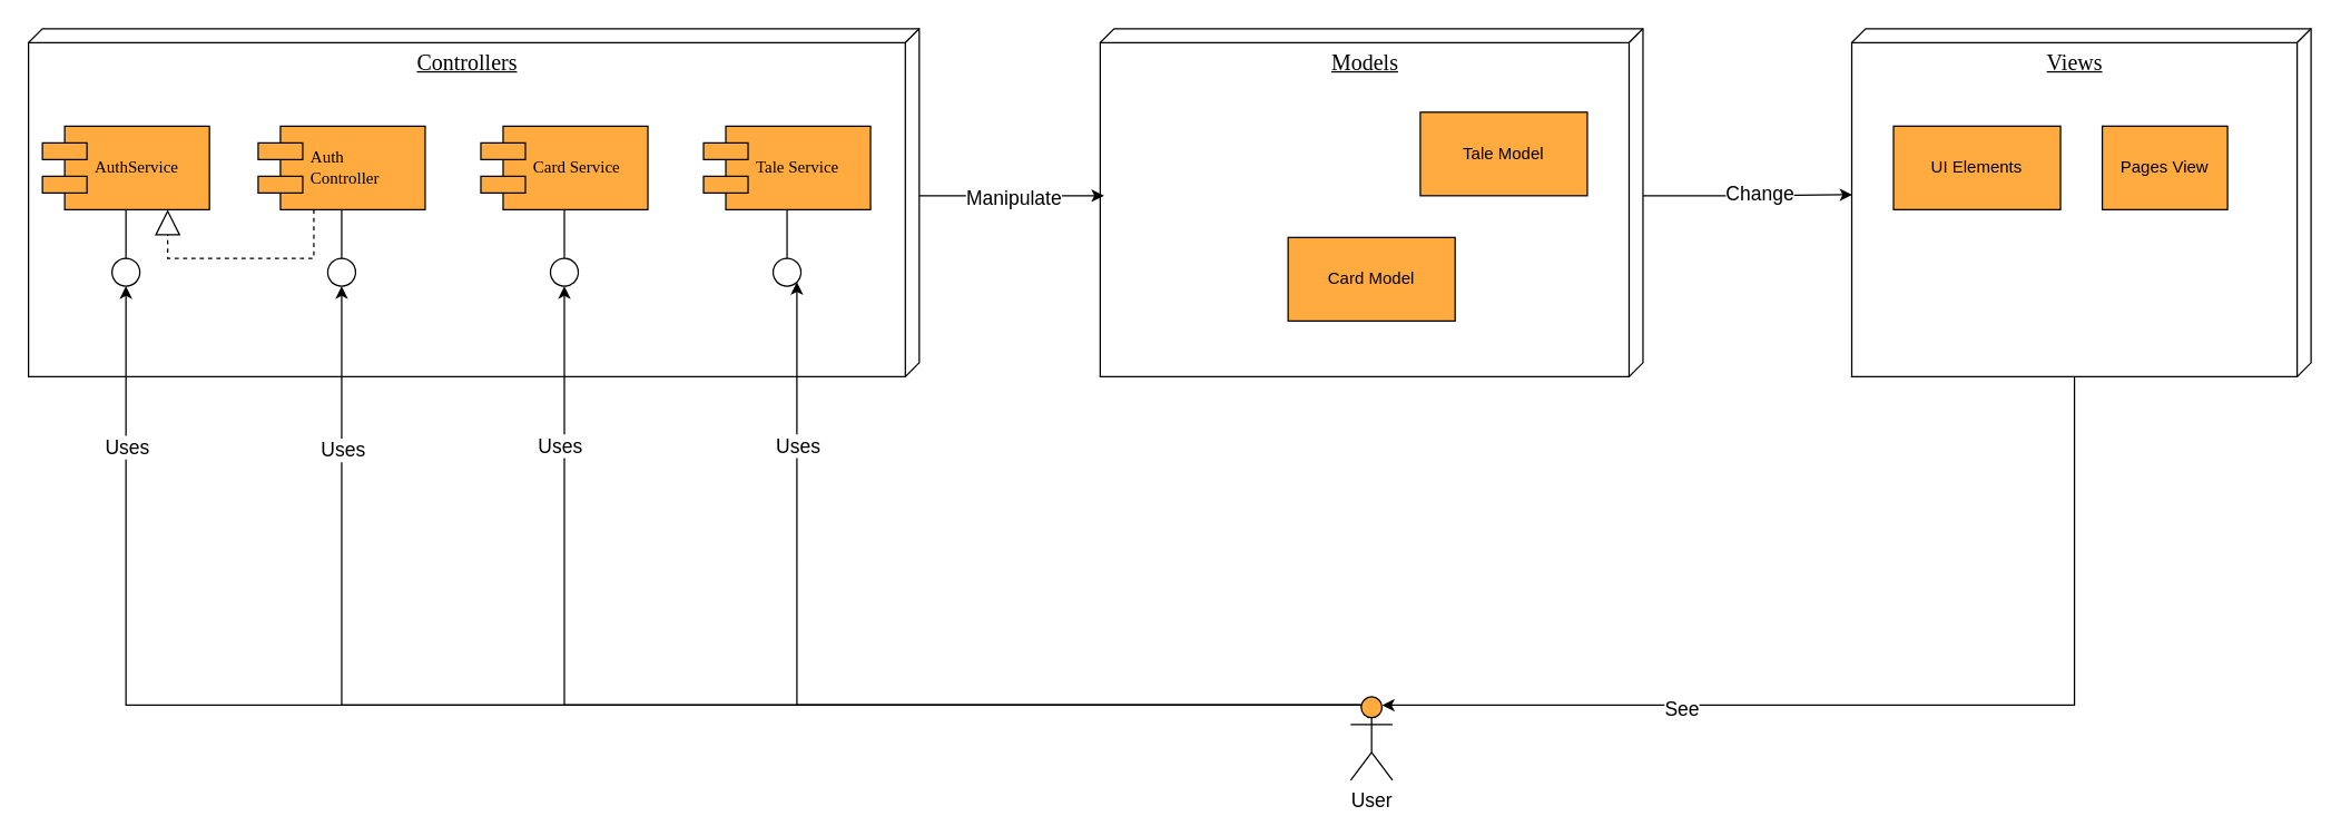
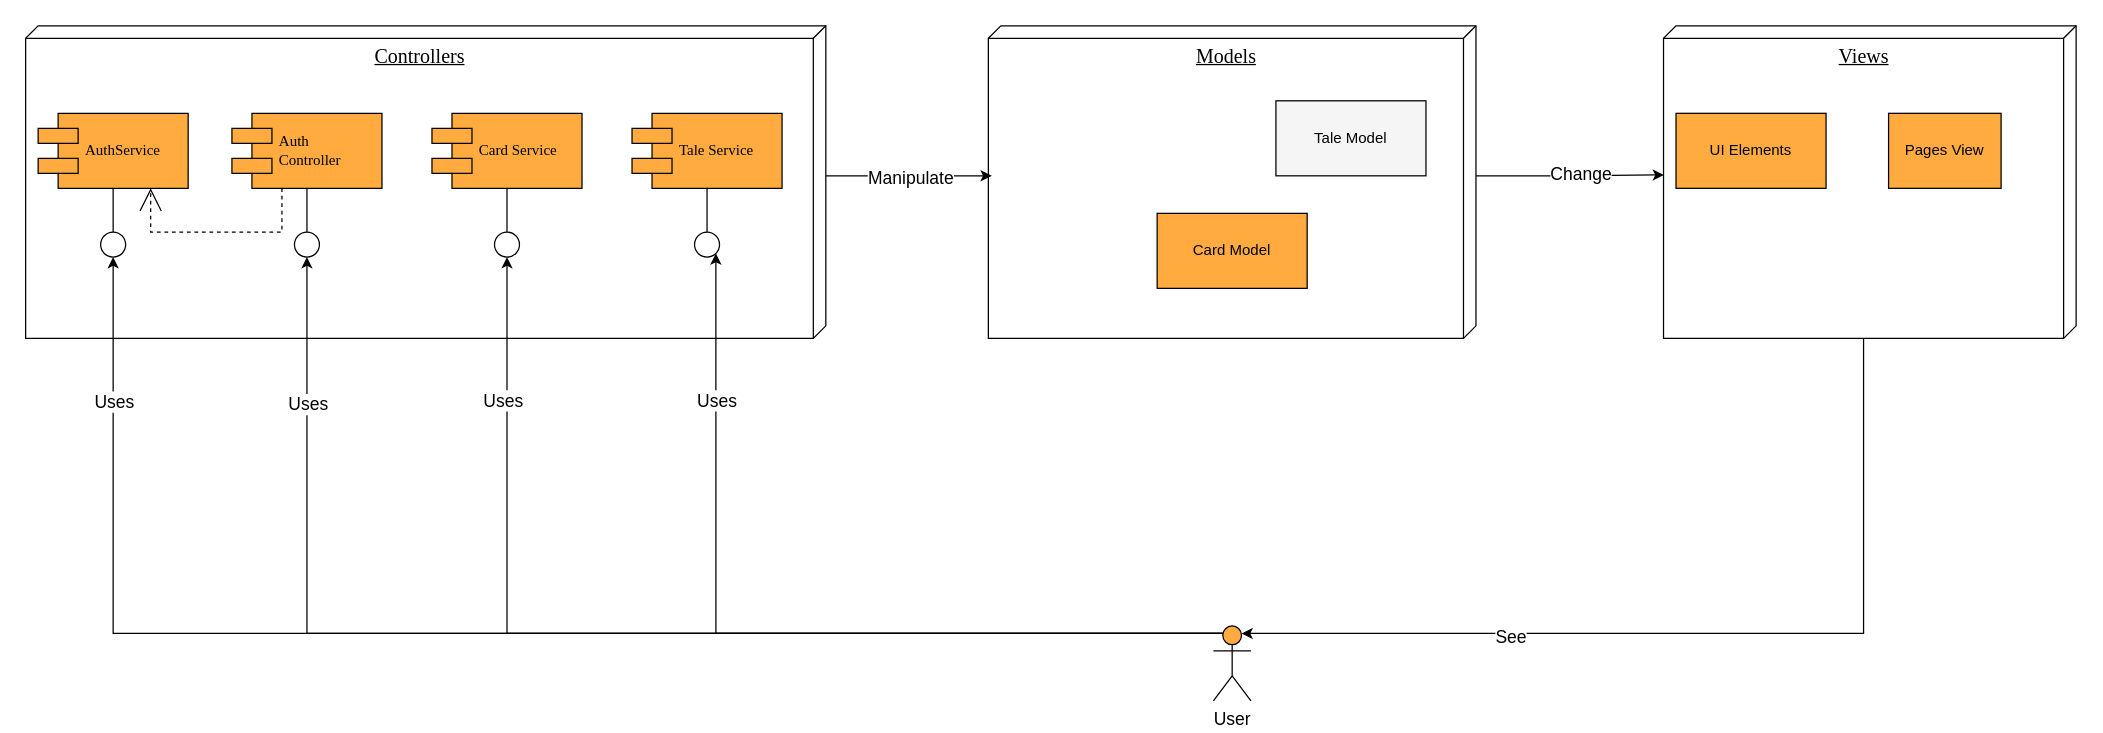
- <mxCell id="10" value="Tale Model" style="rounded=0;whiteSpace=wrap;html=1;fillColor=#ffab40;" parent="1" vertex="1"><mxGeometry x="1020" y="80" width="120" height="60" as="geometry" /></mxCell>
+ <mxCell id="10" value="Tale Model" style="rounded=0;whiteSpace=wrap;html=1;fillColor=#f5f5f5;" parent="1" vertex="1"><mxGeometry x="1020" y="80" width="120" height="60" as="geometry" /></mxCell>
- <mxCell id="28" value="UI Elements" style="rounded=0;whiteSpace=wrap;html=1;fillColor=#ffab40;" parent="1" vertex="1"><mxGeometry x="1360" y="90" width="120" height="60" as="geometry" /></mxCell>
+ <mxCell id="28" value="UI Elements" style="rounded=0;whiteSpace=wrap;html=1;fillColor=#ffab40;" parent="1" vertex="1"><mxGeometry x="1340" y="90" width="120" height="60" as="geometry" /></mxCell>
- <mxCell id="9" style="edgeStyle=orthogonalEdgeStyle;rounded=0;html=1;labelBackgroundColor=none;startArrow=none;startFill=0;startSize=8;endArrow=block;endFill=0;endSize=16;fontFamily=Verdana;fontSize=12;dashed=1;entryX=0.75;entryY=1;entryDx=0;entryDy=0;" parent="1" source="6" edge="1" target="36"><mxGeometry relative="1" as="geometry"><Array as="points"><mxPoint x="225" y="185" /><mxPoint x="120" y="185" /></Array><mxPoint x="115" y="145" as="targetPoint" /></mxGeometry></mxCell>
+ <mxCell id="9" style="edgeStyle=orthogonalEdgeStyle;rounded=0;html=1;labelBackgroundColor=none;startArrow=none;startFill=0;startSize=8;endArrow=open;endFill=0;endSize=16;fontFamily=Verdana;fontSize=12;dashed=1;entryX=0.75;entryY=1;entryDx=0;entryDy=0;" parent="1" source="6" edge="1" target="36"><mxGeometry relative="1" as="geometry"><Array as="points"><mxPoint x="225" y="185" /><mxPoint x="120" y="185" /></Array><mxPoint x="115" y="145" as="targetPoint" /></mxGeometry></mxCell>
